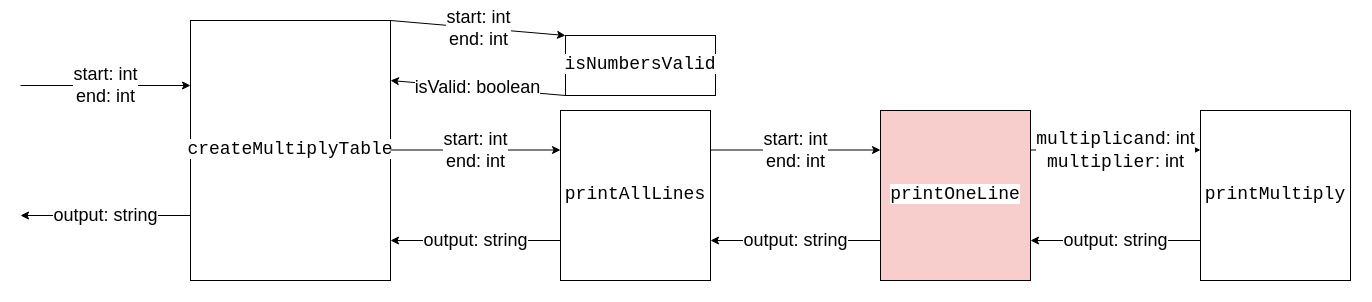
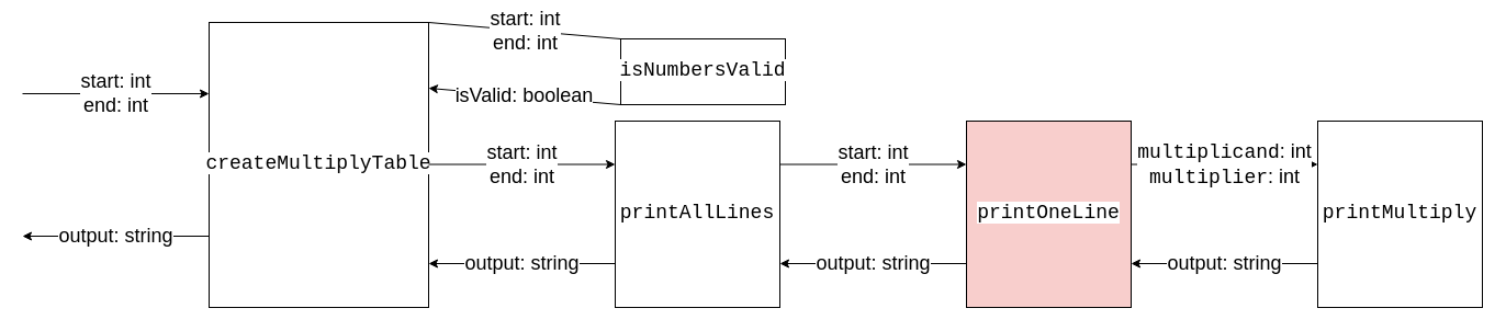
- <mxCell id="6" value="&lt;font style=&quot;font-size: 18px&quot;&gt;start: int&lt;br&gt;end: int&lt;/font&gt;" style="endArrow=classic;html=1;entryX=0;entryY=0;entryDx=0;entryDy=0;exitX=1;exitY=0;exitDx=0;exitDy=0;" edge="1" parent="1" source="2" target="5"><mxGeometry width="50" height="50" relative="1" as="geometry"><mxPoint x="420" y="149.5" as="sourcePoint" /><mxPoint x="590" y="149.5" as="targetPoint" /></mxGeometry></mxCell>
+ <mxCell id="6" value="&lt;font style=&quot;font-size: 18px&quot;&gt;start: int&lt;br&gt;end: int&lt;/font&gt;" style="endArrow=none;html=1;entryX=0;entryY=0;entryDx=0;entryDy=0;exitX=1;exitY=0;exitDx=0;exitDy=0;" edge="1" parent="1" source="2" target="5"><mxGeometry width="50" height="50" relative="1" as="geometry"><mxPoint x="420" y="149.5" as="sourcePoint" /><mxPoint x="590" y="149.5" as="targetPoint" /></mxGeometry></mxCell>
